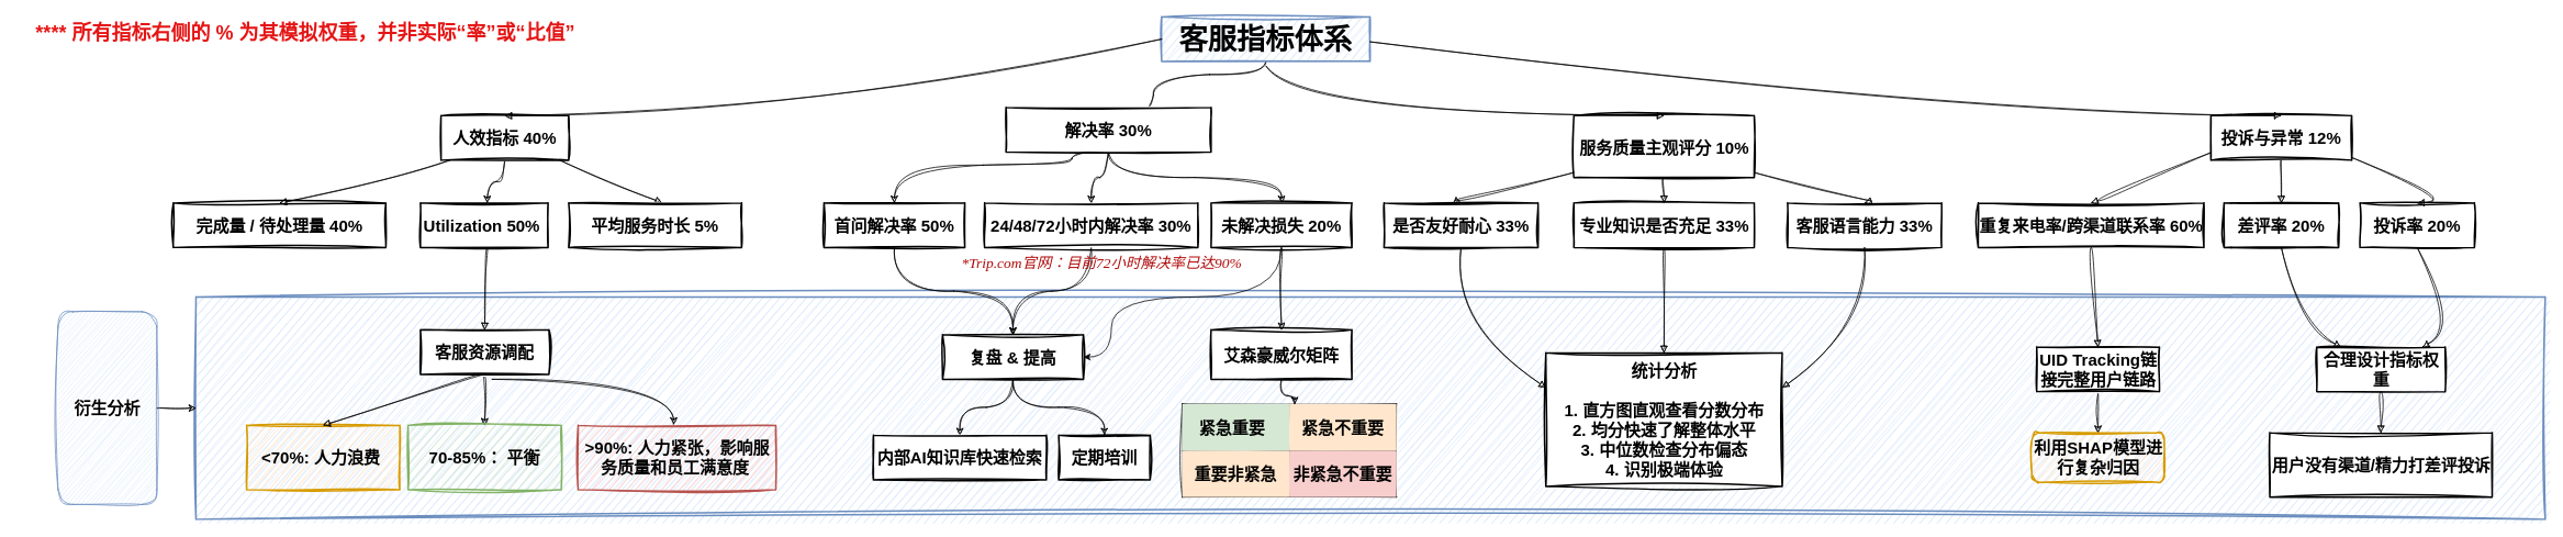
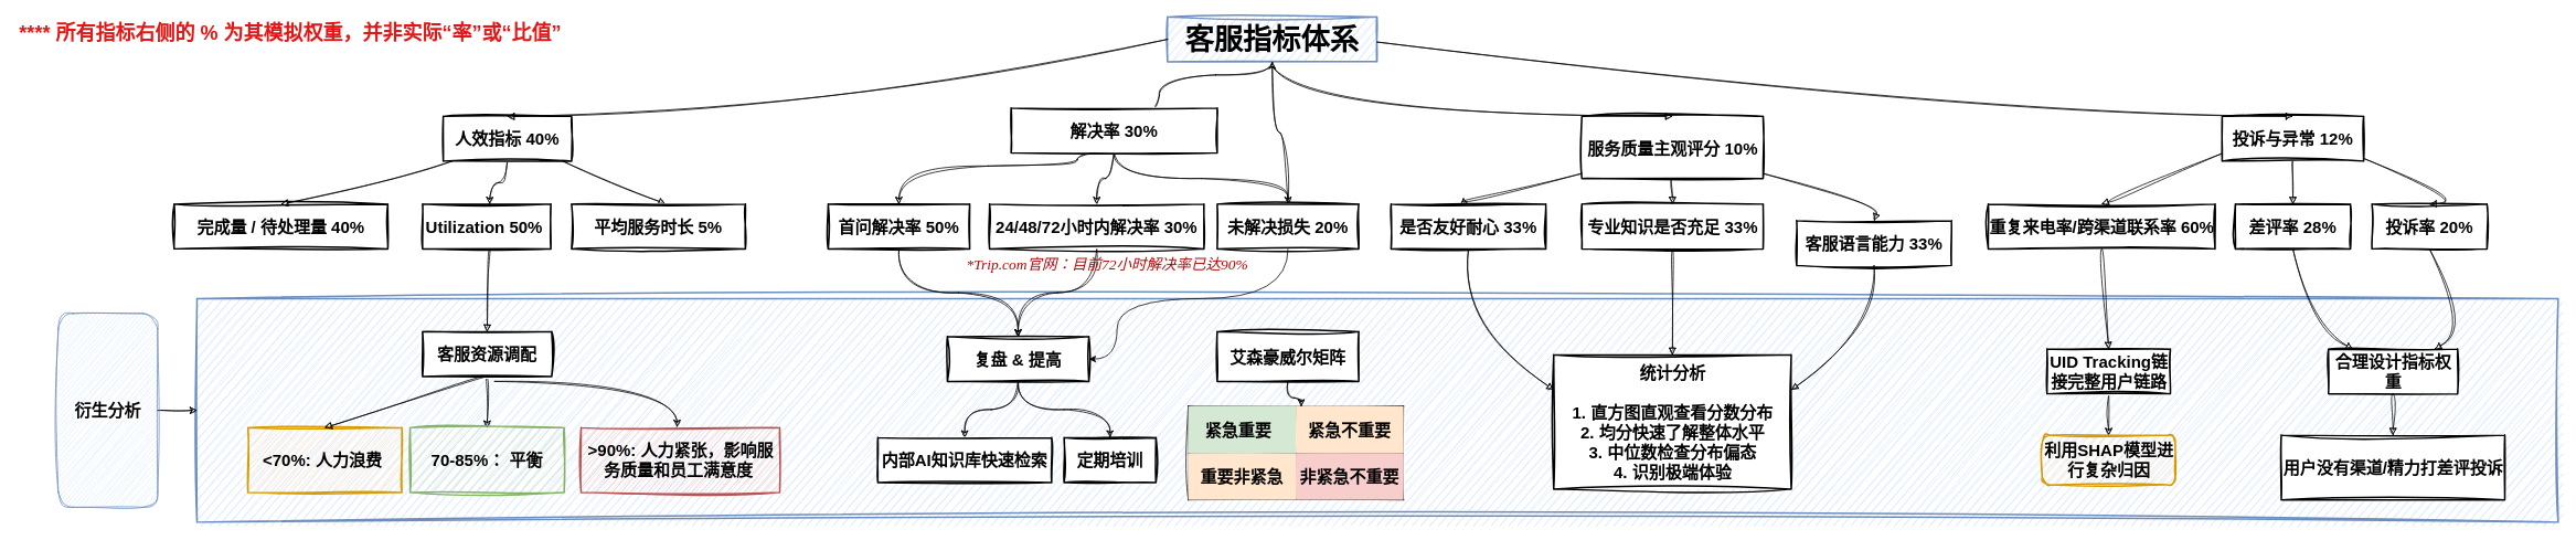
- <mxCell id="78" value="&lt;font&gt;&lt;span&gt;**** 所有指标右侧的 % 为其模拟权重，并非实际“率”或“比值”&lt;/span&gt;&lt;/font&gt;" style="text;html=1;align=center;verticalAlign=middle;resizable=0;points=[];autosize=1;strokeColor=none;fillColor=none;sketch=1;curveFitting=1;jiggle=2;fontColor=light-dark(#e51515, #ededed);fontSize=24;fontStyle=1" parent="1" vertex="1"><mxGeometry x="40" y="20" width="660" height="40" as="geometry" /></mxCell>
+ <mxCell id="78" value="&lt;font&gt;&lt;span&gt;**** 所有指标右侧的 % 为其模拟权重，并非实际“率”或“比值”&lt;/span&gt;&lt;/font&gt;" style="text;html=1;align=center;verticalAlign=middle;resizable=0;points=[];autosize=1;strokeColor=none;fillColor=none;sketch=1;curveFitting=1;jiggle=2;fontColor=light-dark(#e51515, #ededed);fontSize=24;fontStyle=1" parent="1" vertex="1"><mxGeometry x="20" y="20" width="660" height="40" as="geometry" /></mxCell>
- <mxCell id="21" value="客服语言能力 33%" style="whiteSpace=wrap;strokeWidth=2;fontStyle=1;fontSize=20;sketch=1;curveFitting=1;jiggle=2;" parent="1" vertex="1"><mxGeometry x="2170" y="246" width="187" height="54" as="geometry" /></mxCell>
+ <mxCell id="21" value="客服语言能力 33%" style="whiteSpace=wrap;strokeWidth=2;fontStyle=1;fontSize=20;sketch=1;curveFitting=1;jiggle=2;" parent="1" vertex="1"><mxGeometry x="2170" y="266" width="187" height="54" as="geometry" /></mxCell>
- <mxCell id="27" value="差评率 20%" style="whiteSpace=wrap;strokeWidth=2;fontStyle=1;fontSize=20;sketch=1;curveFitting=1;jiggle=2;" parent="1" vertex="1"><mxGeometry x="2700" y="246" width="139" height="54" as="geometry" /></mxCell>
+ <mxCell id="27" value="差评率 28%" style="whiteSpace=wrap;strokeWidth=2;fontStyle=1;fontSize=20;sketch=1;curveFitting=1;jiggle=2;" parent="1" vertex="1"><mxGeometry x="2700" y="246" width="139" height="54" as="geometry" /></mxCell>
- <mxCell id="68" style="edgeStyle=orthogonalEdgeStyle;rounded=0;orthogonalLoop=1;jettySize=auto;html=1;entryX=0.5;entryY=0;entryDx=0;entryDy=0;curved=1;sketch=1;curveFitting=1;jiggle=2;" parent="1" source="69" target="66" edge="1"><mxGeometry relative="1" as="geometry" /></mxCell>
+ <mxCell id="68" style="edgeStyle=orthogonalEdgeStyle;rounded=0;orthogonalLoop=1;jettySize=auto;html=1;curved=1;sketch=1;curveFitting=1;jiggle=2;" parent="1" source="69" target="4" edge="1"><mxGeometry relative="1" as="geometry" /></mxCell>
